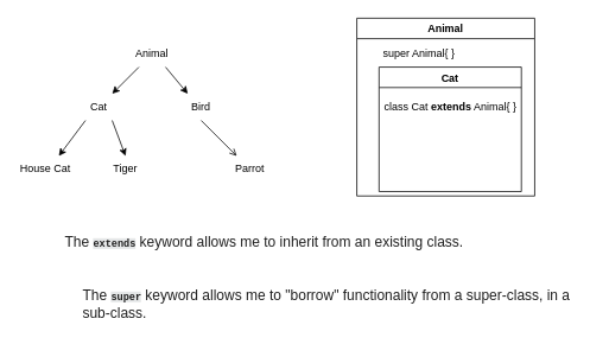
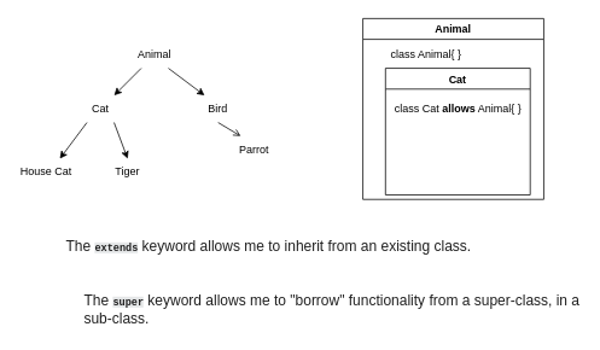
- <mxCell id="15" value="super Animal{ }" style="text;html=1;strokeColor=none;fillColor=none;align=center;verticalAlign=middle;whiteSpace=wrap;rounded=0;" vertex="1" parent="14"><mxGeometry y="25" width="140" height="30" as="geometry" /></mxCell>
+ <mxCell id="15" value="class Animal{ }" style="text;html=1;strokeColor=none;fillColor=none;align=center;verticalAlign=middle;whiteSpace=wrap;rounded=0;" vertex="1" parent="14"><mxGeometry y="25" width="140" height="30" as="geometry" /></mxCell>
- <mxCell id="9" value="Bird" style="text;html=1;strokeColor=none;fillColor=none;align=center;verticalAlign=middle;whiteSpace=wrap;rounded=0;" vertex="1" parent="1"><mxGeometry x="195" y="105" width="60" height="30" as="geometry" /></mxCell>
+ <mxCell id="9" value="Bird" style="text;html=1;strokeColor=none;fillColor=none;align=center;verticalAlign=middle;whiteSpace=wrap;rounded=0;" vertex="1" parent="1"><mxGeometry x="210" y="105" width="60" height="30" as="geometry" /></mxCell>
- <mxCell id="17" value="class Cat &lt;b&gt;extends&lt;/b&gt; Animal{ }" style="text;html=1;strokeColor=none;fillColor=none;align=center;verticalAlign=middle;whiteSpace=wrap;rounded=0;" vertex="1" parent="16"><mxGeometry x="2.5" y="30" width="155" height="30" as="geometry" /></mxCell>
+ <mxCell id="17" value="class Cat &lt;b&gt;allows&lt;/b&gt; Animal{ }" style="text;html=1;strokeColor=none;fillColor=none;align=center;verticalAlign=middle;whiteSpace=wrap;rounded=0;" vertex="1" parent="16"><mxGeometry x="2.5" y="30" width="155" height="30" as="geometry" /></mxCell>
- <mxCell id="12" value="Parrot" style="text;html=1;strokeColor=none;fillColor=none;align=center;verticalAlign=middle;whiteSpace=wrap;rounded=0;" vertex="1" parent="1"><mxGeometry x="250" y="175" width="60" height="30" as="geometry" /></mxCell>
+ <mxCell id="12" value="Parrot" style="text;html=1;strokeColor=none;fillColor=none;align=center;verticalAlign=middle;whiteSpace=wrap;rounded=0;" vertex="1" parent="1"><mxGeometry x="250" y="150" width="60" height="30" as="geometry" /></mxCell>
